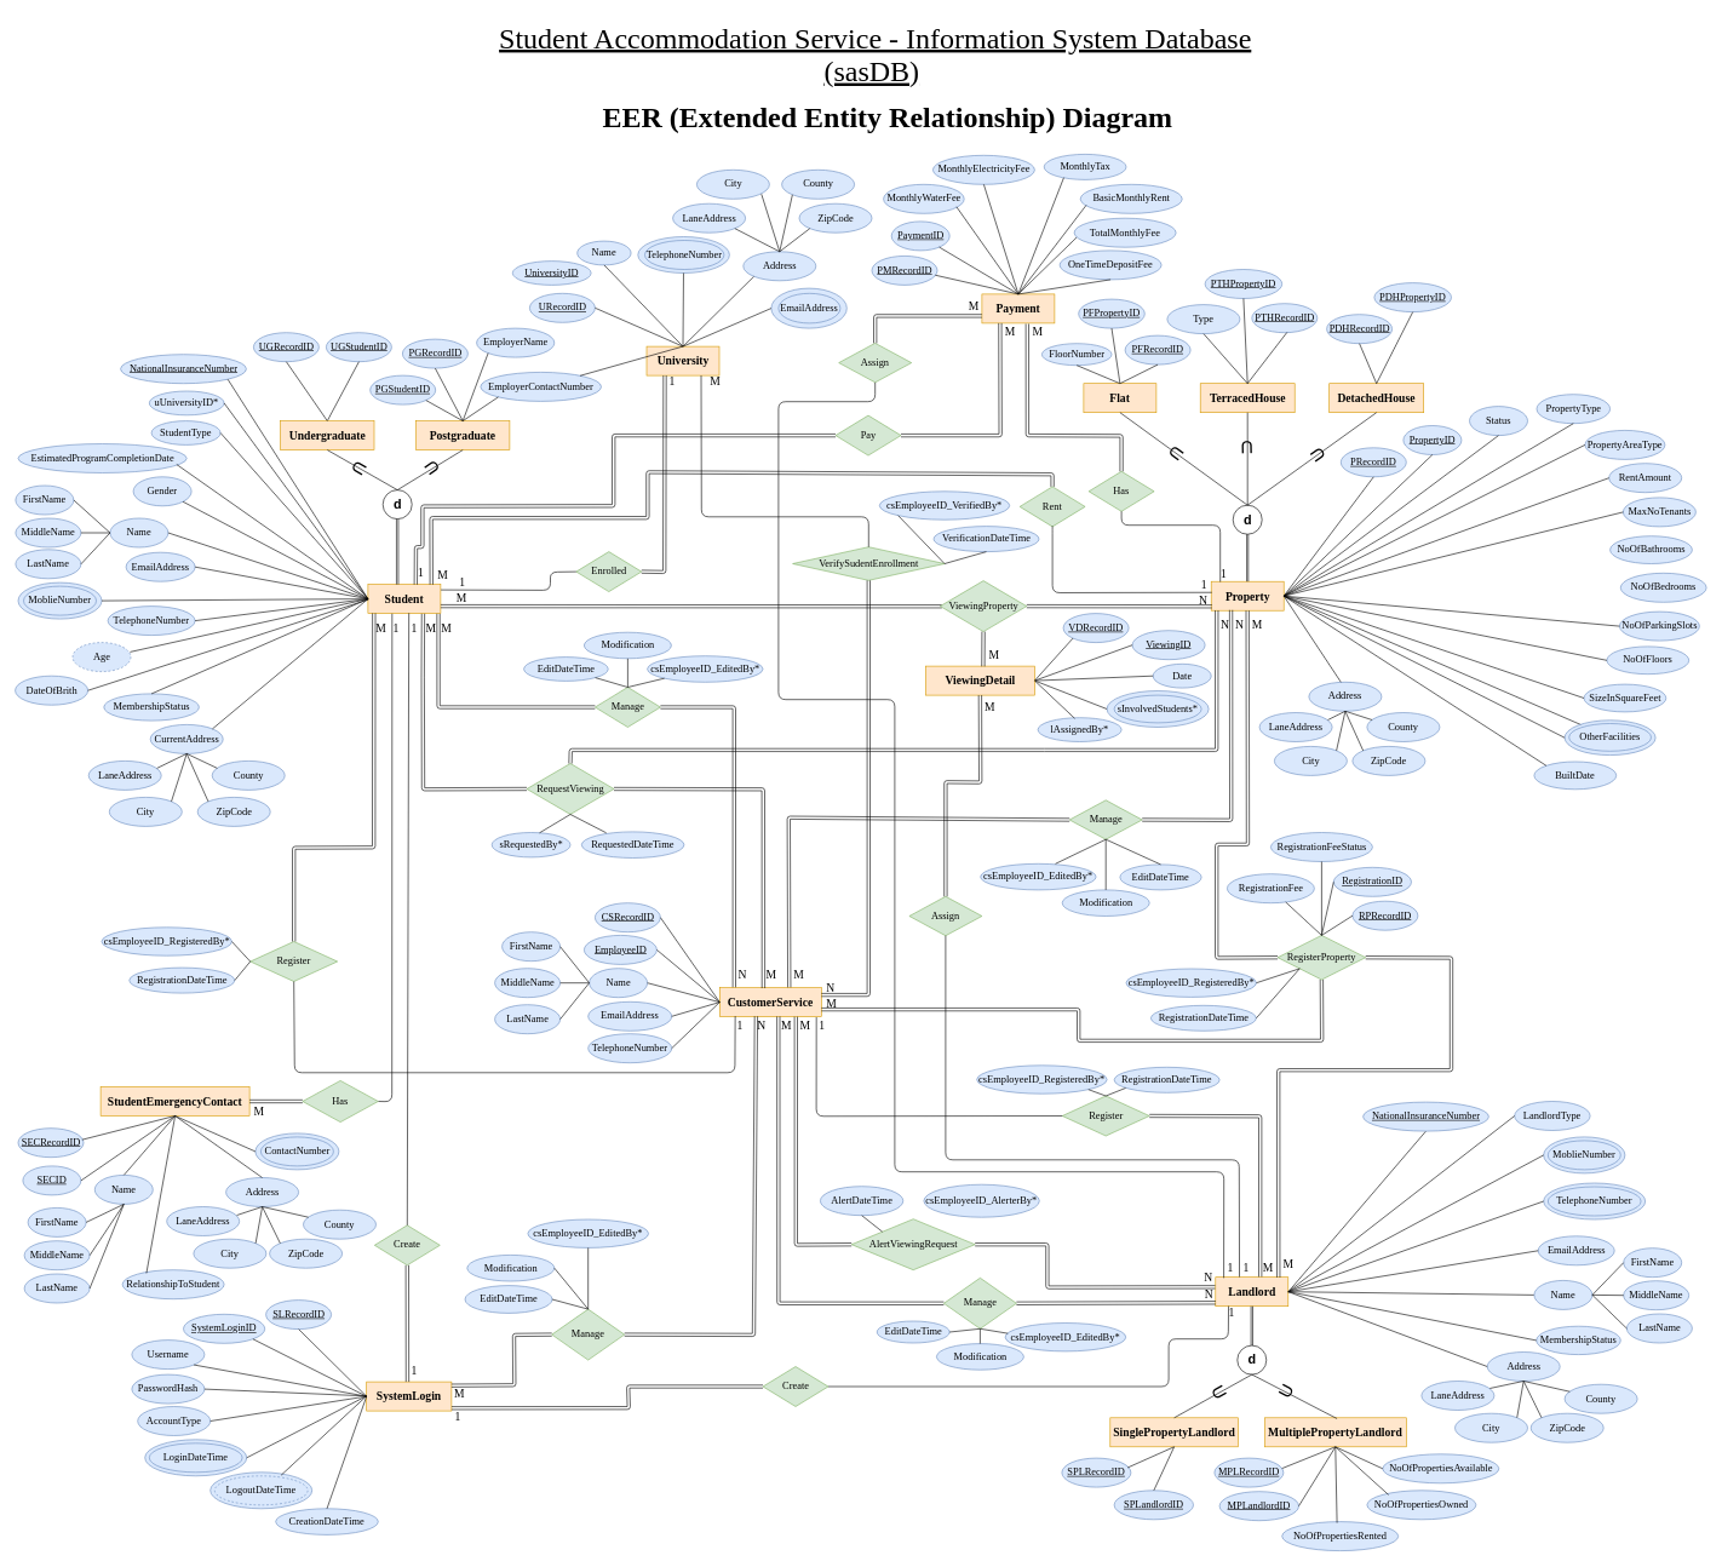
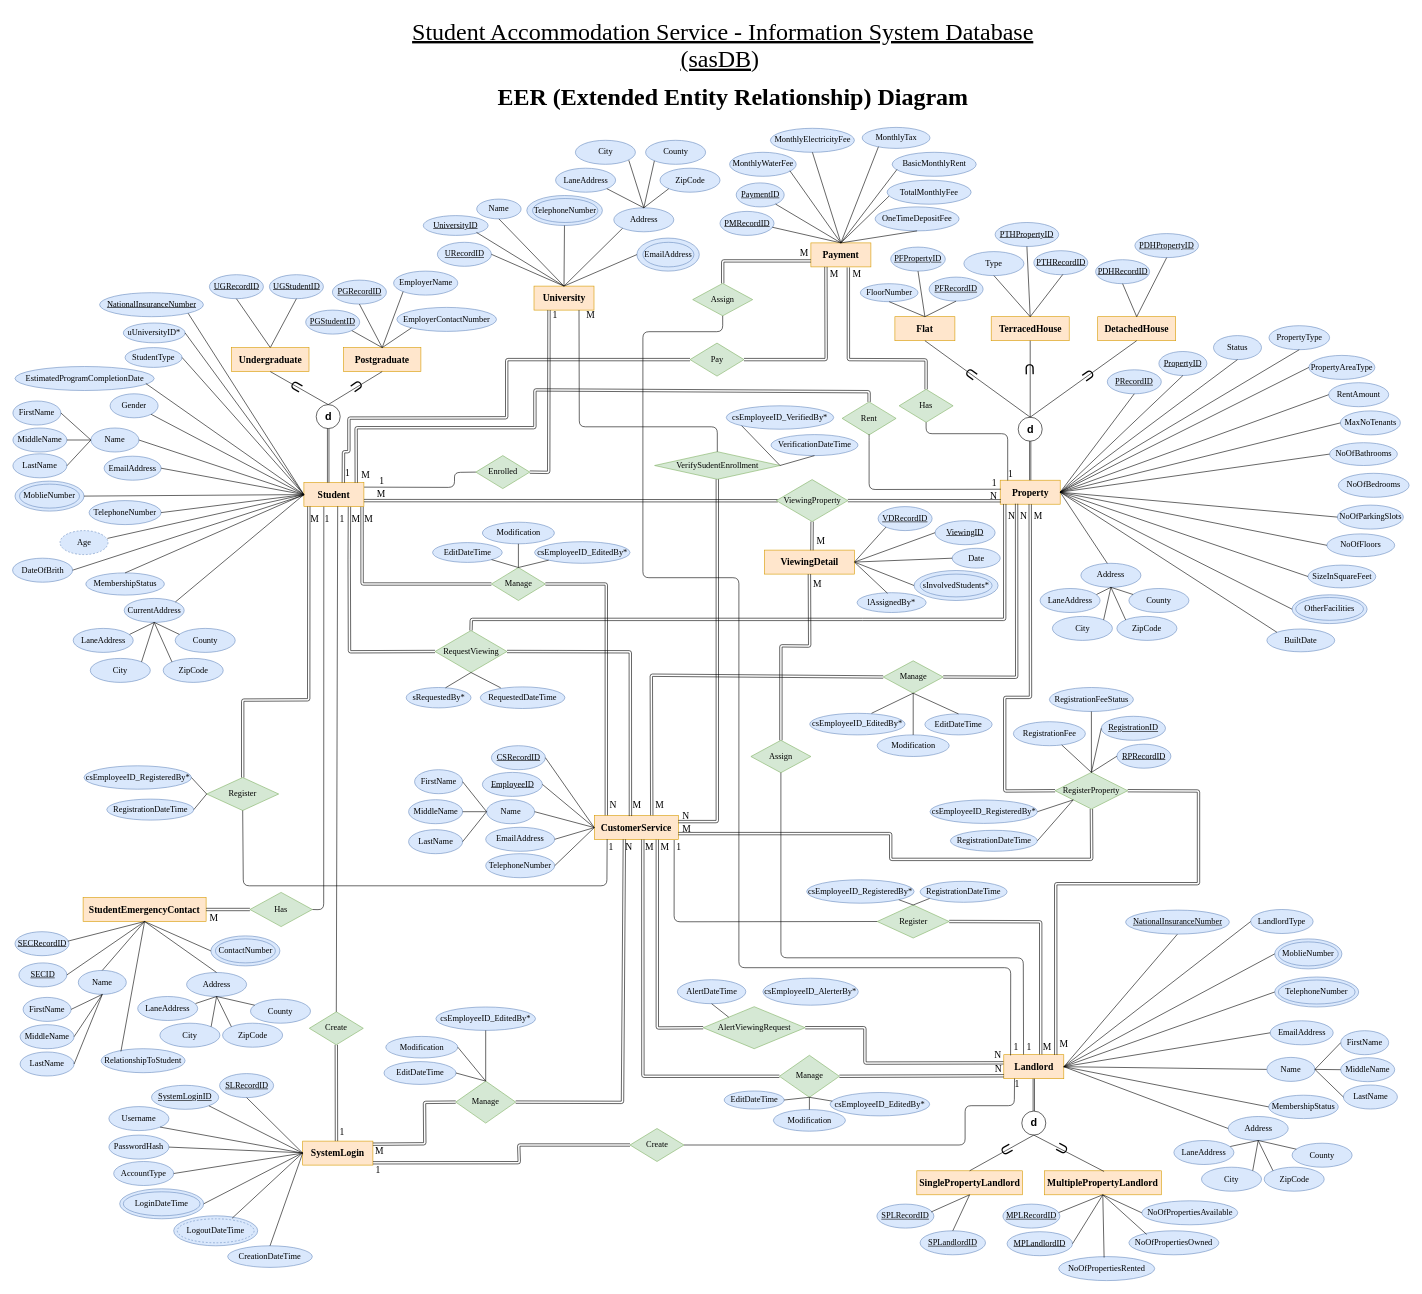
- <mxCell id="292" value="" style="endArrow=none;html=1;exitX=0.5;exitY=0;exitDx=0;exitDy=0;" parent="1" source="274" target="248" edge="1"><mxGeometry width="50" height="50" relative="1" as="geometry"><mxPoint x="935.5" y="473.5" as="sourcePoint" /><mxPoint x="985.5" y="423.5" as="targetPoint" /></mxGeometry></mxCell>
+ <mxCell id="292" value="" style="endArrow=none;html=1;entryX=0.821;entryY=0.851;entryDx=0;entryDy=0;entryPerimeter=0;exitX=0.5;exitY=0;exitDx=0;exitDy=0;" parent="1" source="274" target="280" edge="1"><mxGeometry width="50" height="50" relative="1" as="geometry"><mxPoint x="935.5" y="473.5" as="sourcePoint" /><mxPoint x="985.5" y="423.5" as="targetPoint" /></mxGeometry></mxCell>
- <mxCell id="341" value="" style="endArrow=none;html=1;exitX=1;exitY=0.5;exitDx=0;exitDy=0;" parent="1" source="37" target="380" edge="1"><mxGeometry width="50" height="50" relative="1" as="geometry"><mxPoint x="1957" y="877.5" as="sourcePoint" /><mxPoint x="2007" y="827.5" as="targetPoint" /></mxGeometry></mxCell>
+ <mxCell id="341" value="" style="endArrow=none;html=1;exitX=1;exitY=0.5;exitDx=0;exitDy=0;entryX=0;entryY=0.5;entryDx=0;entryDy=0;" parent="1" source="37" target="233" edge="1"><mxGeometry width="50" height="50" relative="1" as="geometry"><mxPoint x="1957" y="877.5" as="sourcePoint" /><mxPoint x="2007" y="827.5" as="targetPoint" /></mxGeometry></mxCell>
